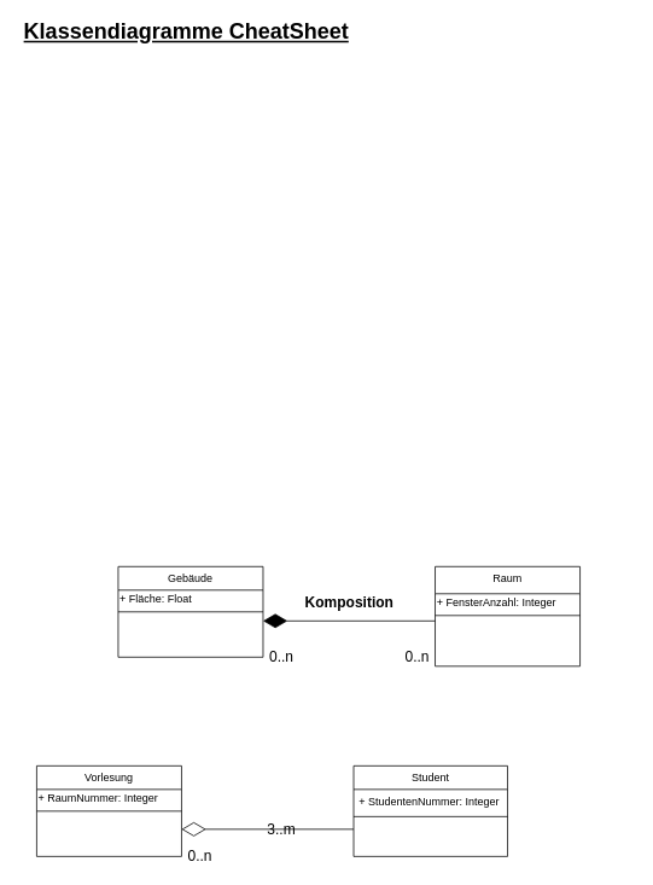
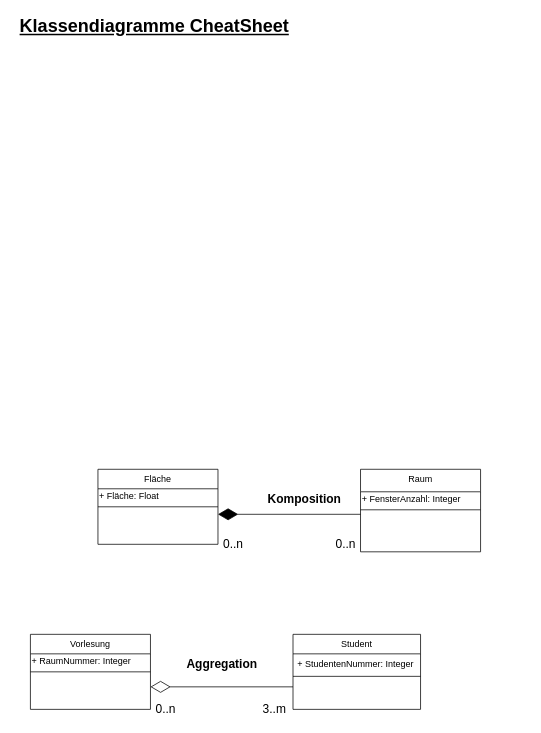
- <mxCell id="13" value="Gebäude" style="swimlane;fontStyle=0;align=center;verticalAlign=top;childLayout=stackLayout;horizontal=1;startSize=26;horizontalStack=0;resizeParent=1;resizeLast=0;collapsible=1;marginBottom=0;rounded=0;shadow=0;strokeWidth=1;" vertex="1" parent="1"><mxGeometry x="130" y="625" width="160" height="100" as="geometry"><mxRectangle x="130" y="380" width="160" height="26" as="alternateBounds" /></mxGeometry></mxCell>
+ <mxCell id="13" value="Fläche" style="swimlane;fontStyle=0;align=center;verticalAlign=top;childLayout=stackLayout;horizontal=1;startSize=26;horizontalStack=0;resizeParent=1;resizeLast=0;collapsible=1;marginBottom=0;rounded=0;shadow=0;strokeWidth=1;" vertex="1" parent="1"><mxGeometry x="130" y="625" width="160" height="100" as="geometry"><mxRectangle x="130" y="380" width="160" height="26" as="alternateBounds" /></mxGeometry></mxCell>
- <mxCell id="16" value="&lt;b&gt;&lt;font style=&quot;font-size: 16px&quot;&gt;Komposition&lt;/font&gt;&lt;/b&gt;" style="text;html=1;align=center;verticalAlign=middle;resizable=0;points=[];autosize=1;strokeColor=none;fillColor=none;" vertex="1" parent="1"><mxGeometry x="330" y="655" width="110" height="20" as="geometry" /></mxCell>
+ <mxCell id="16" value="&lt;b&gt;&lt;font style=&quot;font-size: 16px&quot;&gt;Komposition&lt;/font&gt;&lt;/b&gt;" style="text;html=1;align=center;verticalAlign=middle;resizable=0;points=[];autosize=1;strokeColor=none;fillColor=none;" vertex="1" parent="1"><mxGeometry x="350" y="655" width="110" height="20" as="geometry" /></mxCell>
+ <mxCell id="9" value="&lt;b&gt;&lt;font style=&quot;font-size: 16px&quot;&gt;Aggregation&lt;/font&gt;&lt;/b&gt;" style="text;html=1;align=center;verticalAlign=middle;resizable=0;points=[];autosize=1;strokeColor=none;fillColor=none;" vertex="1" parent="1"><mxGeometry x="240" y="875" width="110" height="20" as="geometry" /></mxCell>
- <mxCell id="18" value="3..m" style="text;html=1;align=center;verticalAlign=middle;resizable=0;points=[];autosize=1;strokeColor=none;fillColor=none;fontSize=16;" vertex="1" parent="1"><mxGeometry x="285" y="905" width="50" height="20" as="geometry" /></mxCell>
+ <mxCell id="18" value="3..m" style="text;html=1;align=center;verticalAlign=middle;resizable=0;points=[];autosize=1;strokeColor=none;fillColor=none;fontSize=16;" vertex="1" parent="1"><mxGeometry x="340" y="935" width="50" height="20" as="geometry" /></mxCell>
